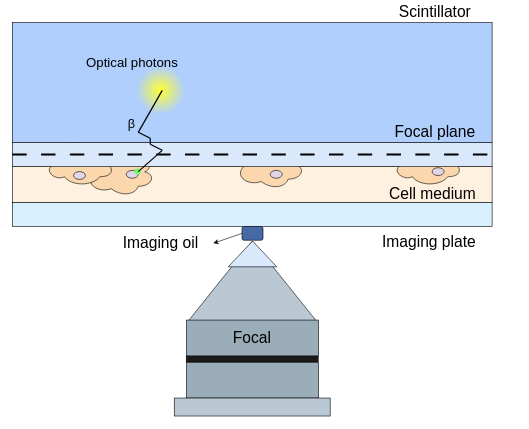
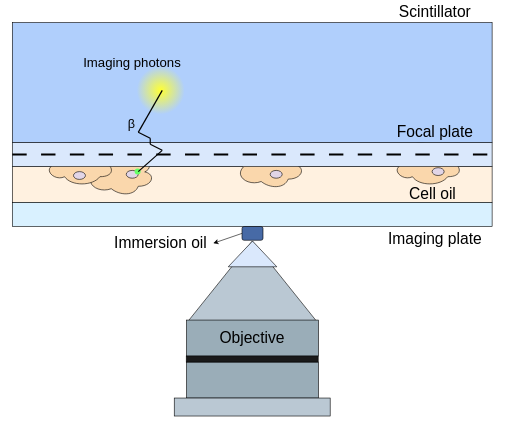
- <mxCell id="38" value="&lt;font style=&quot;font-size: 22px;&quot;&gt;Optical photons&lt;/font&gt;" style="text;html=1;strokeColor=none;fillColor=none;align=center;verticalAlign=middle;whiteSpace=wrap;rounded=0;" vertex="1" parent="1"><mxGeometry x="85" y="90" width="270" height="30" as="geometry" /></mxCell>
+ <mxCell id="38" value="&lt;font style=&quot;font-size: 22px;&quot;&gt;Imaging photons&lt;/font&gt;" style="text;html=1;strokeColor=none;fillColor=none;align=center;verticalAlign=middle;whiteSpace=wrap;rounded=0;" vertex="1" parent="1"><mxGeometry x="85" y="90" width="270" height="30" as="geometry" /></mxCell>
- <mxCell id="18" value="&lt;font style=&quot;font-size: 26px;&quot;&gt;Focal plane&lt;/font&gt;&lt;div style=&quot;font-size: 26px;&quot;&gt;&lt;font style=&quot;font-size: 26px;&quot;&gt;&lt;br&gt;&lt;/font&gt;&lt;/div&gt;" style="text;html=1;strokeColor=none;fillColor=none;align=center;verticalAlign=middle;whiteSpace=wrap;rounded=0;" vertex="1" parent="1"><mxGeometry x="590" y="220" width="270" height="30" as="geometry" /></mxCell>
+ <mxCell id="18" value="&lt;font style=&quot;font-size: 26px;&quot;&gt;Focal plate&lt;/font&gt;&lt;div style=&quot;font-size: 26px;&quot;&gt;&lt;font style=&quot;font-size: 26px;&quot;&gt;&lt;br&gt;&lt;/font&gt;&lt;/div&gt;" style="text;html=1;strokeColor=none;fillColor=none;align=center;verticalAlign=middle;whiteSpace=wrap;rounded=0;" vertex="1" parent="1"><mxGeometry x="590" y="220" width="270" height="30" as="geometry" /></mxCell>
- <mxCell id="35" value="&lt;font style=&quot;font-size: 26px;&quot;&gt;Cell medium&lt;br&gt;&lt;/font&gt;" style="text;html=1;strokeColor=none;fillColor=none;align=center;verticalAlign=middle;whiteSpace=wrap;rounded=0;" vertex="1" parent="1"><mxGeometry x="586" y="307" width="270" height="30" as="geometry" /></mxCell>
+ <mxCell id="35" value="&lt;font style=&quot;font-size: 26px;&quot;&gt;Cell oil&lt;br&gt;&lt;/font&gt;" style="text;html=1;strokeColor=none;fillColor=none;align=center;verticalAlign=middle;whiteSpace=wrap;rounded=0;" vertex="1" parent="1"><mxGeometry x="586" y="307" width="270" height="30" as="geometry" /></mxCell>
- <mxCell id="19" value="&lt;font style=&quot;font-size: 26px;&quot;&gt;Imaging plate&lt;br&gt;&lt;/font&gt;" style="text;html=1;strokeColor=none;fillColor=none;align=center;verticalAlign=middle;whiteSpace=wrap;rounded=0;" vertex="1" parent="1"><mxGeometry x="580" y="387.2" width="270" height="30" as="geometry" /></mxCell>
+ <mxCell id="19" value="&lt;font style=&quot;font-size: 26px;&quot;&gt;Imaging plate&lt;br&gt;&lt;/font&gt;" style="text;html=1;strokeColor=none;fillColor=none;align=center;verticalAlign=middle;whiteSpace=wrap;rounded=0;" vertex="1" parent="1"><mxGeometry x="590" y="382.2" width="270" height="30" as="geometry" /></mxCell>
- <mxCell id="33" value="&lt;font style=&quot;font-size: 26px;&quot;&gt;Imaging oil&lt;br&gt;&lt;/font&gt;" style="text;html=1;strokeColor=none;fillColor=none;align=center;verticalAlign=middle;whiteSpace=wrap;rounded=0;" vertex="1" parent="1"><mxGeometry x="180" y="390" width="175" height="30" as="geometry" /></mxCell>
+ <mxCell id="33" value="&lt;font style=&quot;font-size: 26px;&quot;&gt;Immersion oil&lt;br&gt;&lt;/font&gt;" style="text;html=1;strokeColor=none;fillColor=none;align=center;verticalAlign=middle;whiteSpace=wrap;rounded=0;" vertex="1" parent="1"><mxGeometry x="180" y="390" width="175" height="30" as="geometry" /></mxCell>
- <mxCell id="34" value="&lt;font style=&quot;font-size: 26px;&quot;&gt;Focal&lt;br&gt;&lt;/font&gt;" style="text;html=1;strokeColor=none;fillColor=none;align=center;verticalAlign=middle;whiteSpace=wrap;rounded=0;" vertex="1" parent="1"><mxGeometry x="285" y="548" width="270" height="30" as="geometry" /></mxCell>
+ <mxCell id="34" value="&lt;font style=&quot;font-size: 26px;&quot;&gt;Objective&lt;br&gt;&lt;/font&gt;" style="text;html=1;strokeColor=none;fillColor=none;align=center;verticalAlign=middle;whiteSpace=wrap;rounded=0;" vertex="1" parent="1"><mxGeometry x="285" y="548" width="270" height="30" as="geometry" /></mxCell>
